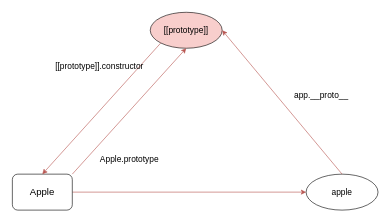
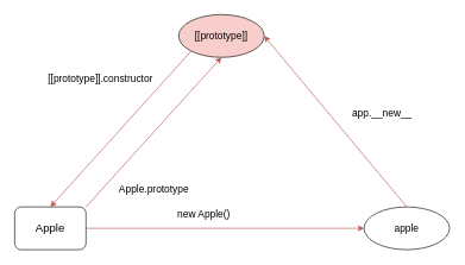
- <mxCell id="12" value="&lt;font style=&quot;font-size: 14px&quot;&gt;[[prototype]].constructor&lt;/font&gt;" style="text;html=1;align=center;verticalAlign=middle;resizable=0;points=[];autosize=1;" vertex="1" parent="1"><mxGeometry x="85" y="100" width="160" height="20" as="geometry" /></mxCell>
+ <mxCell id="12" value="&lt;font style=&quot;font-size: 14px&quot;&gt;[[prototype]].constructor&lt;/font&gt;" style="text;html=1;align=center;verticalAlign=middle;resizable=0;points=[];autosize=1;" vertex="1" parent="1"><mxGeometry x="60" y="100" width="160" height="20" as="geometry" /></mxCell>
- <mxCell id="8" value="&lt;font style=&quot;font-size: 14px&quot;&gt;app.__proto__&lt;/font&gt;" style="text;html=1;align=center;verticalAlign=middle;resizable=0;points=[];autosize=1;" vertex="1" parent="1"><mxGeometry x="480" y="149" width="110" height="20" as="geometry" /></mxCell>
+ <mxCell id="8" value="&lt;font style=&quot;font-size: 14px&quot;&gt;app.__new__&lt;/font&gt;" style="text;html=1;align=center;verticalAlign=middle;resizable=0;points=[];autosize=1;" vertex="1" parent="1"><mxGeometry x="480" y="149" width="110" height="20" as="geometry" /></mxCell>
+ <mxCell id="6" value="&lt;font style=&quot;font-size: 14px&quot;&gt;new Apple()&lt;/font&gt;" style="text;html=1;align=center;verticalAlign=middle;resizable=0;points=[];autosize=1;" vertex="1" parent="1"><mxGeometry x="240" y="290" width="90" height="20" as="geometry" /></mxCell>
